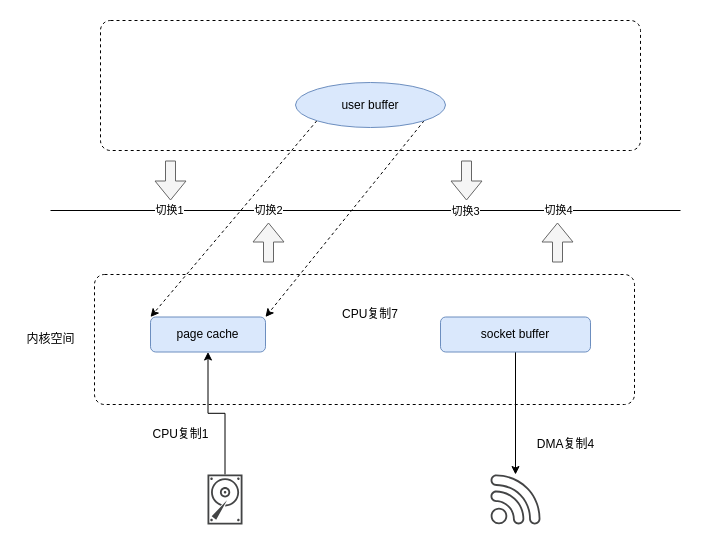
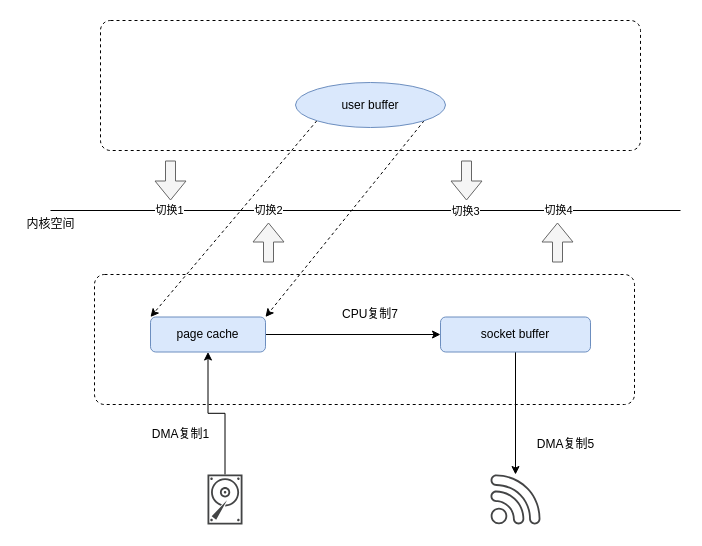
+ <mxCell id="13" style="edgeStyle=orthogonalEdgeStyle;rounded=0;orthogonalLoop=1;jettySize=auto;html=1;exitX=1;exitY=0.5;exitDx=0;exitDy=0;" parent="1" source="14" target="16" edge="1"><mxGeometry relative="1" as="geometry" /></mxCell>
- <mxCell id="9" value="内核空间" style="text;html=1;align=center;verticalAlign=middle;resizable=0;points=[];autosize=1;strokeColor=none;fillColor=none;" parent="1" vertex="1"><mxGeometry x="20" y="329" width="60" height="20" as="geometry" /></mxCell>
+ <mxCell id="9" value="内核空间" style="text;html=1;align=center;verticalAlign=middle;resizable=0;points=[];autosize=1;strokeColor=none;fillColor=none;" parent="1" vertex="1"><mxGeometry x="20" y="214" width="60" height="20" as="geometry" /></mxCell>
- <mxCell id="20" value="CPU复制1" style="text;html=1;align=center;verticalAlign=middle;resizable=0;points=[];autosize=1;strokeColor=none;fillColor=none;" parent="1" vertex="1"><mxGeometry x="145" y="424" width="70" height="20" as="geometry" /></mxCell>
+ <mxCell id="20" value="DMA复制1" style="text;html=1;align=center;verticalAlign=middle;resizable=0;points=[];autosize=1;strokeColor=none;fillColor=none;" parent="1" vertex="1"><mxGeometry x="145" y="424" width="70" height="20" as="geometry" /></mxCell>
- <mxCell id="21" value="DMA复制4" style="text;html=1;align=center;verticalAlign=middle;resizable=0;points=[];autosize=1;strokeColor=none;fillColor=none;" parent="1" vertex="1"><mxGeometry x="530" y="434" width="70" height="20" as="geometry" /></mxCell>
+ <mxCell id="21" value="DMA复制5" style="text;html=1;align=center;verticalAlign=middle;resizable=0;points=[];autosize=1;strokeColor=none;fillColor=none;" parent="1" vertex="1"><mxGeometry x="530" y="434" width="70" height="20" as="geometry" /></mxCell>
